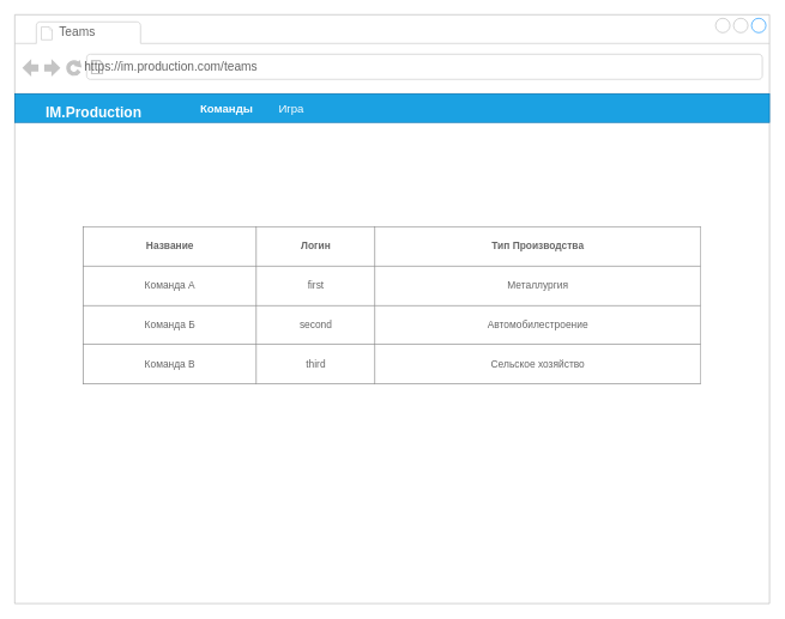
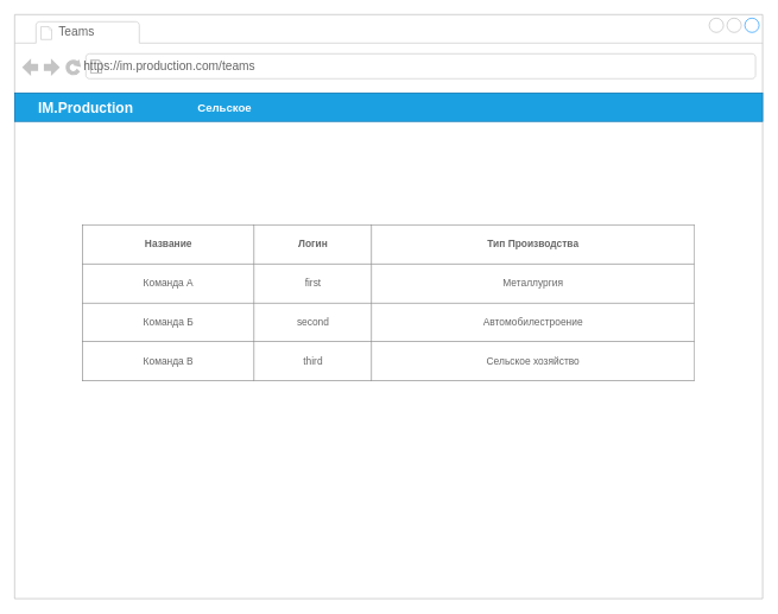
- <mxCell id="7" value="&lt;font style=&quot;font-size: 16px&quot; color=&quot;#ffffff&quot;&gt;&lt;b&gt;Команды&lt;/b&gt;&lt;br&gt;&lt;/font&gt;" style="text;html=1;strokeColor=none;fillColor=none;align=center;verticalAlign=middle;whiteSpace=wrap;rounded=0;fontColor=#ffffff;" vertex="1" parent="2"><mxGeometry x="250" y="120" width="90" height="20" as="geometry" /></mxCell>
+ <mxCell id="7" value="&lt;font style=&quot;font-size: 16px&quot; color=&quot;#ffffff&quot;&gt;&lt;b&gt;Сельское&lt;/b&gt;&lt;br&gt;&lt;/font&gt;" style="text;html=1;strokeColor=none;fillColor=none;align=center;verticalAlign=middle;whiteSpace=wrap;rounded=0;fontColor=#ffffff;" vertex="1" parent="2"><mxGeometry x="250" y="120" width="90" height="20" as="geometry" /></mxCell>
- <mxCell id="8" value="&lt;font color=&quot;#ffffff&quot;&gt;&lt;span style=&quot;font-size: 16px&quot;&gt;Игра&lt;br&gt;&lt;/span&gt;&lt;/font&gt;" style="text;html=1;strokeColor=none;fillColor=none;align=center;verticalAlign=middle;whiteSpace=wrap;rounded=0;" vertex="1" parent="2"><mxGeometry x="340" y="120" width="90" height="20" as="geometry" /></mxCell>
- <mxCell id="6" value="&lt;font color=&quot;#ffffff&quot; style=&quot;font-size: 20px&quot;&gt;&lt;b&gt;IM.Production&lt;/b&gt;&lt;/font&gt;" style="text;html=1;strokeColor=none;fillColor=none;align=center;verticalAlign=middle;whiteSpace=wrap;rounded=0;" vertex="1" parent="2"><mxGeometry x="20" y="125" width="180" height="20" as="geometry" /></mxCell>
+ <mxCell id="6" value="&lt;font color=&quot;#ffffff&quot; style=&quot;font-size: 20px&quot;&gt;&lt;b&gt;IM.Production&lt;/b&gt;&lt;/font&gt;" style="text;html=1;strokeColor=none;fillColor=none;align=center;verticalAlign=middle;whiteSpace=wrap;rounded=0;" vertex="1" parent="2"><mxGeometry x="10" y="120" width="180" height="20" as="geometry" /></mxCell>
